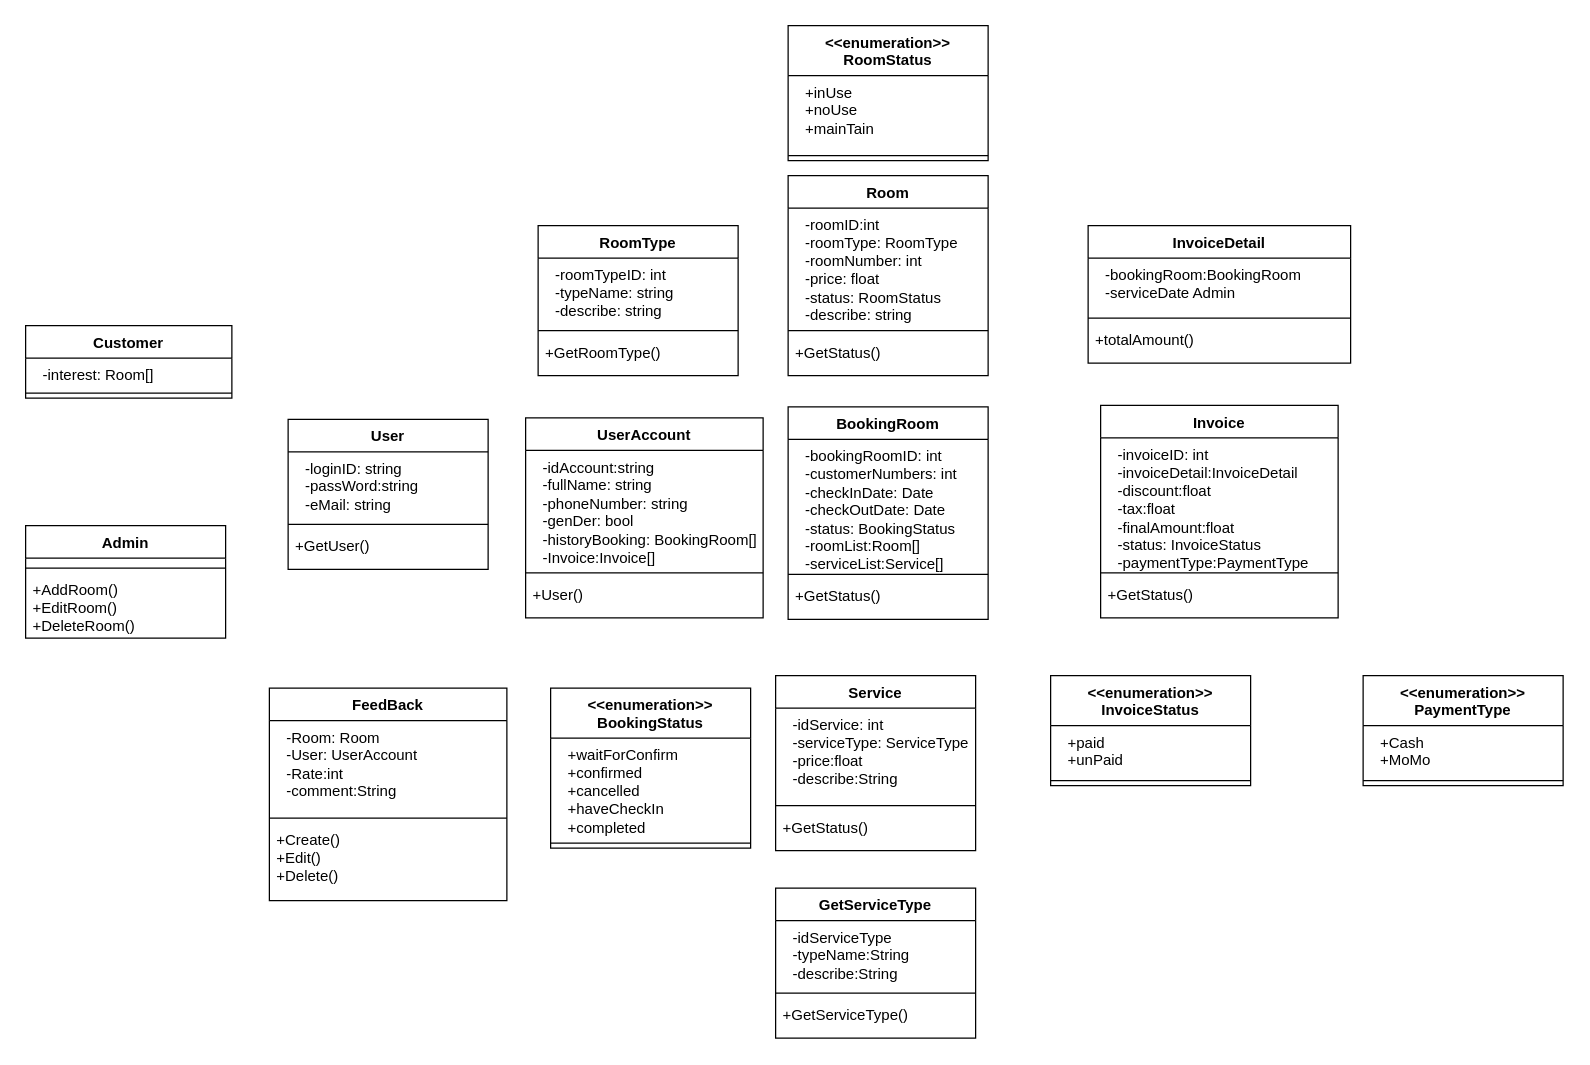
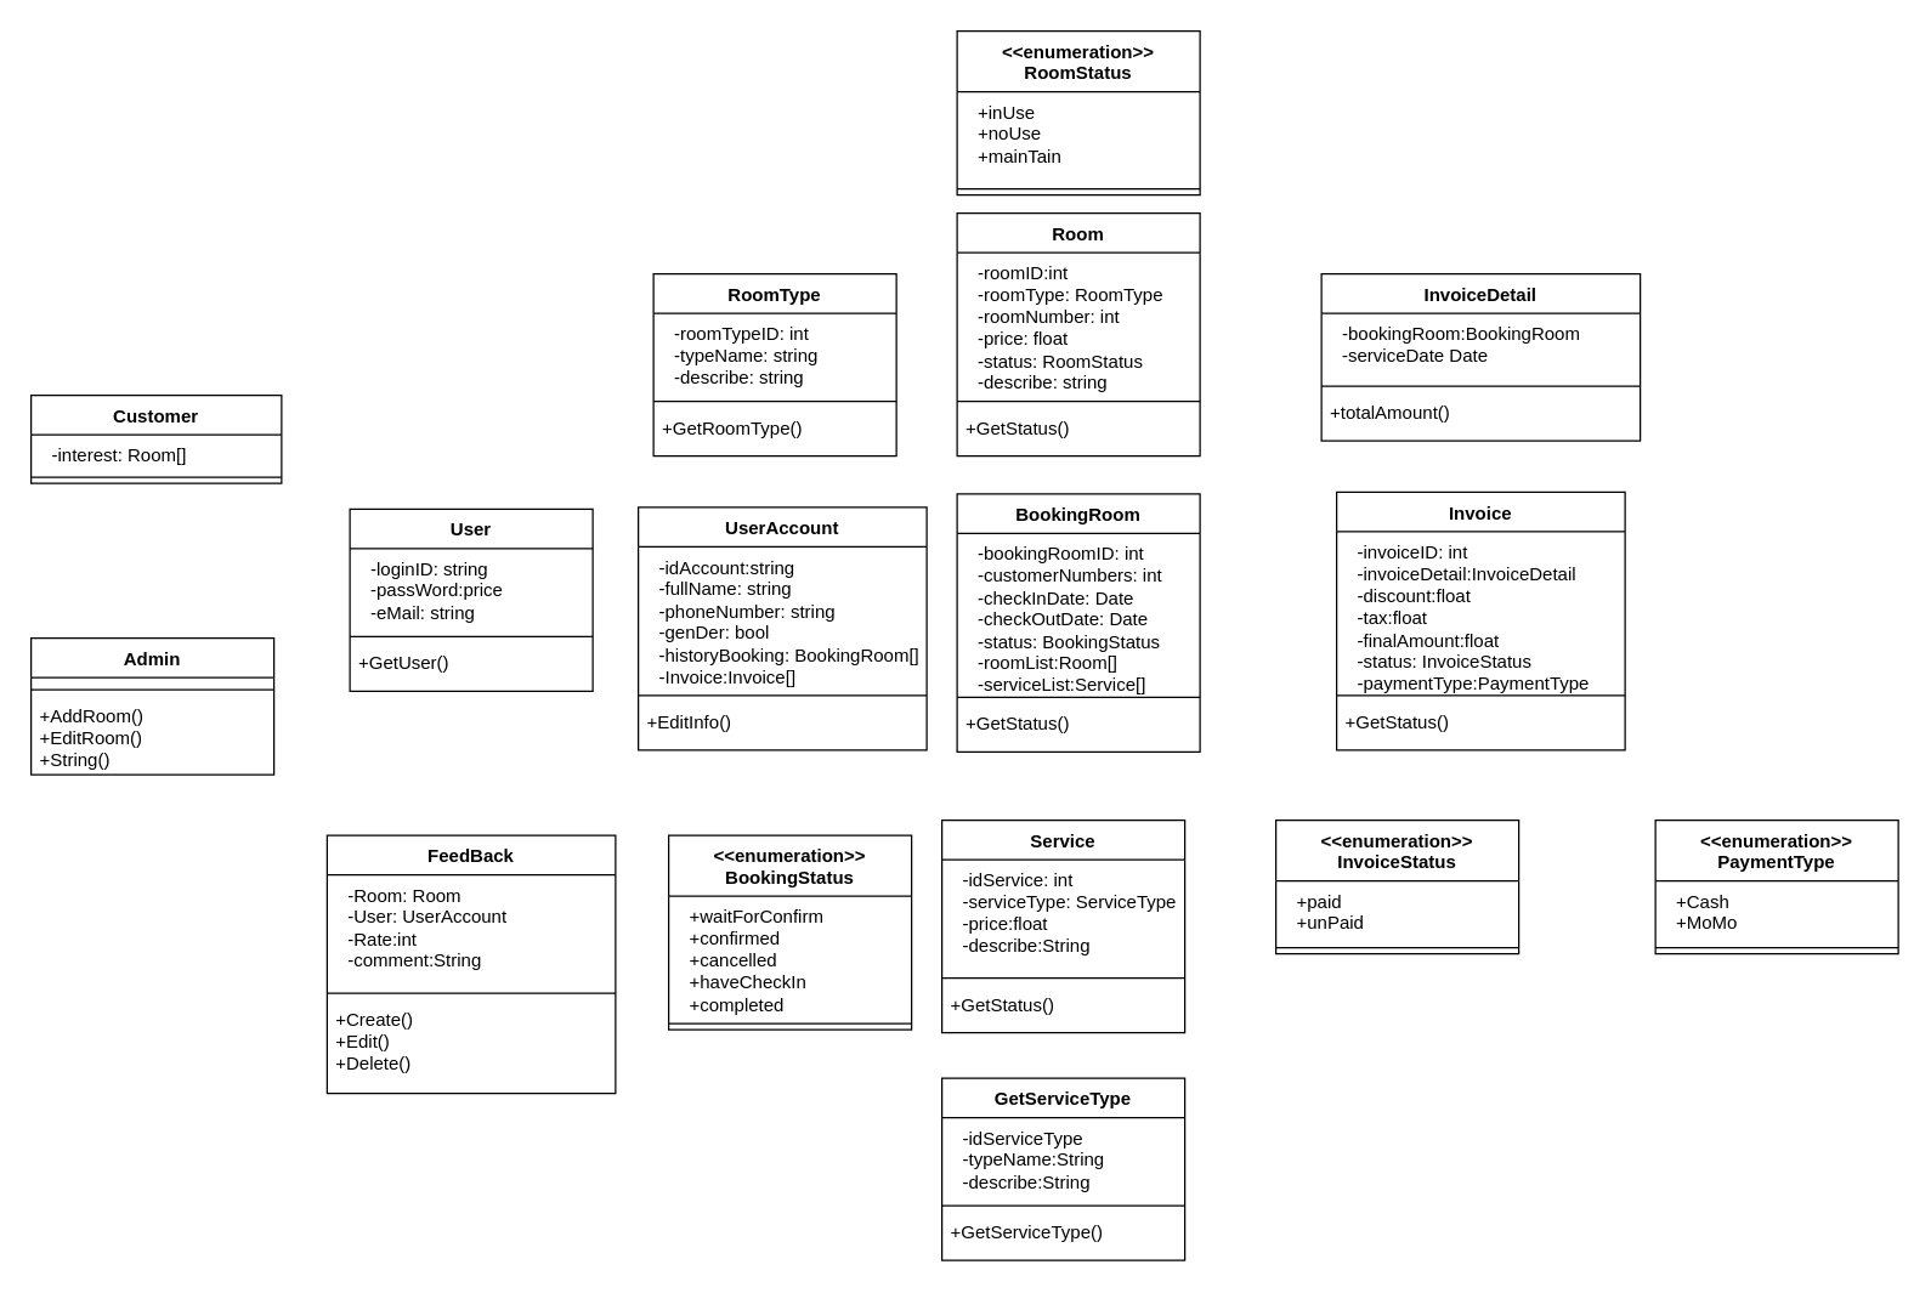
- <mxCell id="49" value="&lt;p style=&quot;text-wrap-mode: nowrap; margin: 0px 0px 0px 8px;&quot;&gt;&lt;span style=&quot;background-color: transparent; color: light-dark(rgb(0, 0, 0), rgb(255, 255, 255));&quot;&gt;-bookingRoom:BookingRoom&lt;/span&gt;&lt;/p&gt;&lt;p style=&quot;text-wrap-mode: nowrap; margin: 0px 0px 0px 8px;&quot;&gt;-serviceDate Admin&lt;/p&gt;" style="text;strokeColor=none;fillColor=none;align=left;verticalAlign=top;spacingLeft=4;spacingRight=4;overflow=hidden;rotatable=0;points=[[0,0.5],[1,0.5]];portConstraint=eastwest;whiteSpace=wrap;html=1;" vertex="1" parent="48"><mxGeometry y="26" width="210" height="44" as="geometry" /></mxCell>
+ <mxCell id="49" value="&lt;p style=&quot;text-wrap-mode: nowrap; margin: 0px 0px 0px 8px;&quot;&gt;&lt;span style=&quot;background-color: transparent; color: light-dark(rgb(0, 0, 0), rgb(255, 255, 255));&quot;&gt;-bookingRoom:BookingRoom&lt;/span&gt;&lt;/p&gt;&lt;p style=&quot;text-wrap-mode: nowrap; margin: 0px 0px 0px 8px;&quot;&gt;-serviceDate Date&lt;/p&gt;" style="text;strokeColor=none;fillColor=none;align=left;verticalAlign=top;spacingLeft=4;spacingRight=4;overflow=hidden;rotatable=0;points=[[0,0.5],[1,0.5]];portConstraint=eastwest;whiteSpace=wrap;html=1;" vertex="1" parent="48"><mxGeometry y="26" width="210" height="44" as="geometry" /></mxCell>
- <mxCell id="12" value="&lt;p style=&quot;text-wrap-mode: nowrap; margin: 0px 0px 0px 8px;&quot;&gt;-loginID: string&lt;/p&gt;&lt;p style=&quot;text-wrap-mode: nowrap; margin: 0px 0px 0px 8px;&quot;&gt;-passWord:string&lt;/p&gt;&lt;p style=&quot;text-wrap-mode: nowrap; margin: 0px 0px 0px 8px;&quot;&gt;-eMail: string&lt;/p&gt;" style="text;strokeColor=none;fillColor=none;align=left;verticalAlign=top;spacingLeft=4;spacingRight=4;overflow=hidden;rotatable=0;points=[[0,0.5],[1,0.5]];portConstraint=eastwest;whiteSpace=wrap;html=1;" vertex="1" parent="11"><mxGeometry y="26" width="160" height="54" as="geometry" /></mxCell>
+ <mxCell id="12" value="&lt;p style=&quot;text-wrap-mode: nowrap; margin: 0px 0px 0px 8px;&quot;&gt;-loginID: string&lt;/p&gt;&lt;p style=&quot;text-wrap-mode: nowrap; margin: 0px 0px 0px 8px;&quot;&gt;-passWord:price&lt;/p&gt;&lt;p style=&quot;text-wrap-mode: nowrap; margin: 0px 0px 0px 8px;&quot;&gt;-eMail: string&lt;/p&gt;" style="text;strokeColor=none;fillColor=none;align=left;verticalAlign=top;spacingLeft=4;spacingRight=4;overflow=hidden;rotatable=0;points=[[0,0.5],[1,0.5]];portConstraint=eastwest;whiteSpace=wrap;html=1;" vertex="1" parent="11"><mxGeometry y="26" width="160" height="54" as="geometry" /></mxCell>
- <mxCell id="25" value="+User()" style="text;strokeColor=none;fillColor=none;align=left;verticalAlign=top;spacingLeft=4;spacingRight=4;overflow=hidden;rotatable=0;points=[[0,0.5],[1,0.5]];portConstraint=eastwest;whiteSpace=wrap;html=1;" vertex="1" parent="22"><mxGeometry y="128" width="190" height="32" as="geometry" /></mxCell>
+ <mxCell id="25" value="+EditInfo()" style="text;strokeColor=none;fillColor=none;align=left;verticalAlign=top;spacingLeft=4;spacingRight=4;overflow=hidden;rotatable=0;points=[[0,0.5],[1,0.5]];portConstraint=eastwest;whiteSpace=wrap;html=1;" vertex="1" parent="22"><mxGeometry y="128" width="190" height="32" as="geometry" /></mxCell>
- <mxCell id="21" value="+AddRoom()&lt;div&gt;+EditRoom()&lt;br&gt;&lt;/div&gt;&lt;div&gt;+DeleteRoom()&lt;/div&gt;" style="text;strokeColor=none;fillColor=none;align=left;verticalAlign=top;spacingLeft=4;spacingRight=4;overflow=hidden;rotatable=0;points=[[0,0.5],[1,0.5]];portConstraint=eastwest;whiteSpace=wrap;html=1;" vertex="1" parent="18"><mxGeometry y="38" width="160" height="52" as="geometry" /></mxCell>
+ <mxCell id="21" value="+AddRoom()&lt;div&gt;+EditRoom()&lt;br&gt;&lt;/div&gt;&lt;div&gt;+String()&lt;/div&gt;" style="text;strokeColor=none;fillColor=none;align=left;verticalAlign=top;spacingLeft=4;spacingRight=4;overflow=hidden;rotatable=0;points=[[0,0.5],[1,0.5]];portConstraint=eastwest;whiteSpace=wrap;html=1;" vertex="1" parent="18"><mxGeometry y="38" width="160" height="52" as="geometry" /></mxCell>
